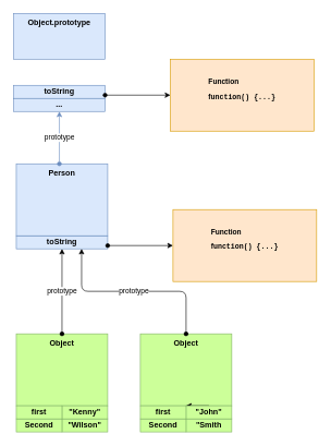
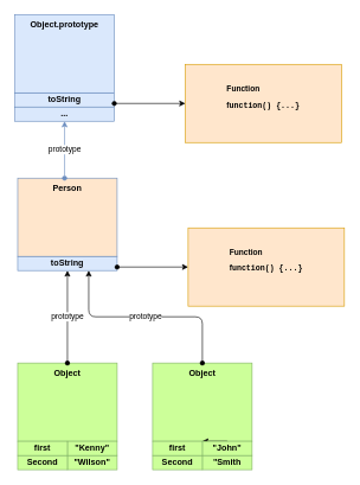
- <mxCell id="4" value="Object.prototype&lt;div style=&quot;text-align: justify&quot;&gt;&lt;/div&gt;" style="rounded=0;whiteSpace=wrap;html=1;strokeColor=#6c8ebf;fillColor=#dae8fc;fontStyle=1;verticalAlign=top;" vertex="1" parent="1"><mxGeometry x="20" y="20" width="140" height="70" as="geometry" /></mxCell>
+ <mxCell id="4" value="Object.prototype&lt;div style=&quot;text-align: justify&quot;&gt;&lt;/div&gt;" style="rounded=0;whiteSpace=wrap;html=1;strokeColor=#6c8ebf;fillColor=#dae8fc;fontStyle=1;verticalAlign=top;" vertex="1" parent="1"><mxGeometry x="20" y="20" width="140" height="110" as="geometry" /></mxCell>
- <mxCell id="10" value="Person&lt;div style=&quot;text-align: justify&quot;&gt;&lt;/div&gt;" style="rounded=0;whiteSpace=wrap;html=1;strokeColor=#6c8ebf;fillColor=#dae8fc;fontStyle=1;verticalAlign=top;" vertex="1" parent="1"><mxGeometry x="24" y="250" width="140" height="110" as="geometry" /></mxCell>
+ <mxCell id="10" value="Person&lt;div style=&quot;text-align: justify&quot;&gt;&lt;/div&gt;" style="rounded=0;whiteSpace=wrap;html=1;strokeColor=#6c8ebf;fillColor=#ffe6cc;fontStyle=1;verticalAlign=top;" vertex="1" parent="1"><mxGeometry x="24" y="250" width="140" height="110" as="geometry" /></mxCell>
